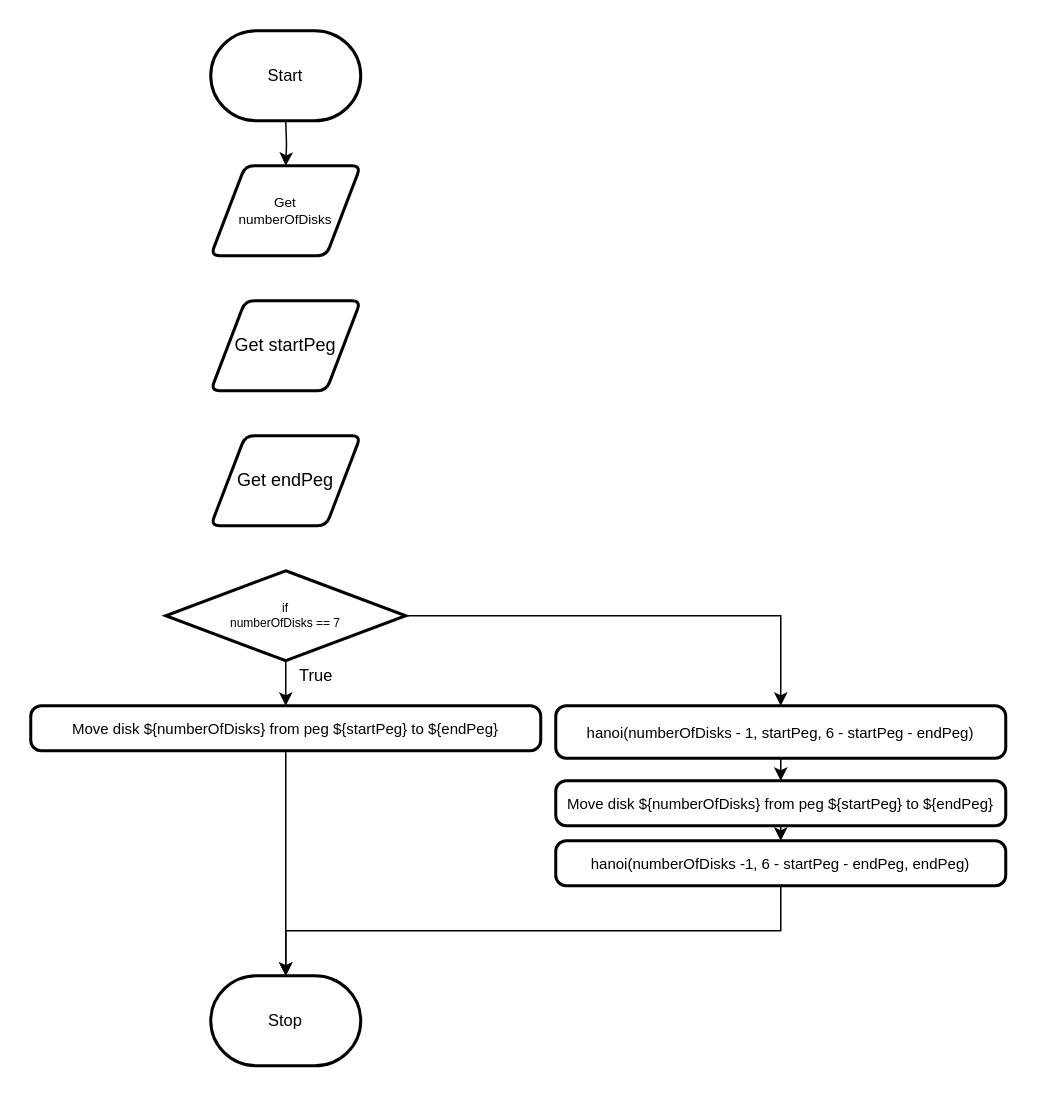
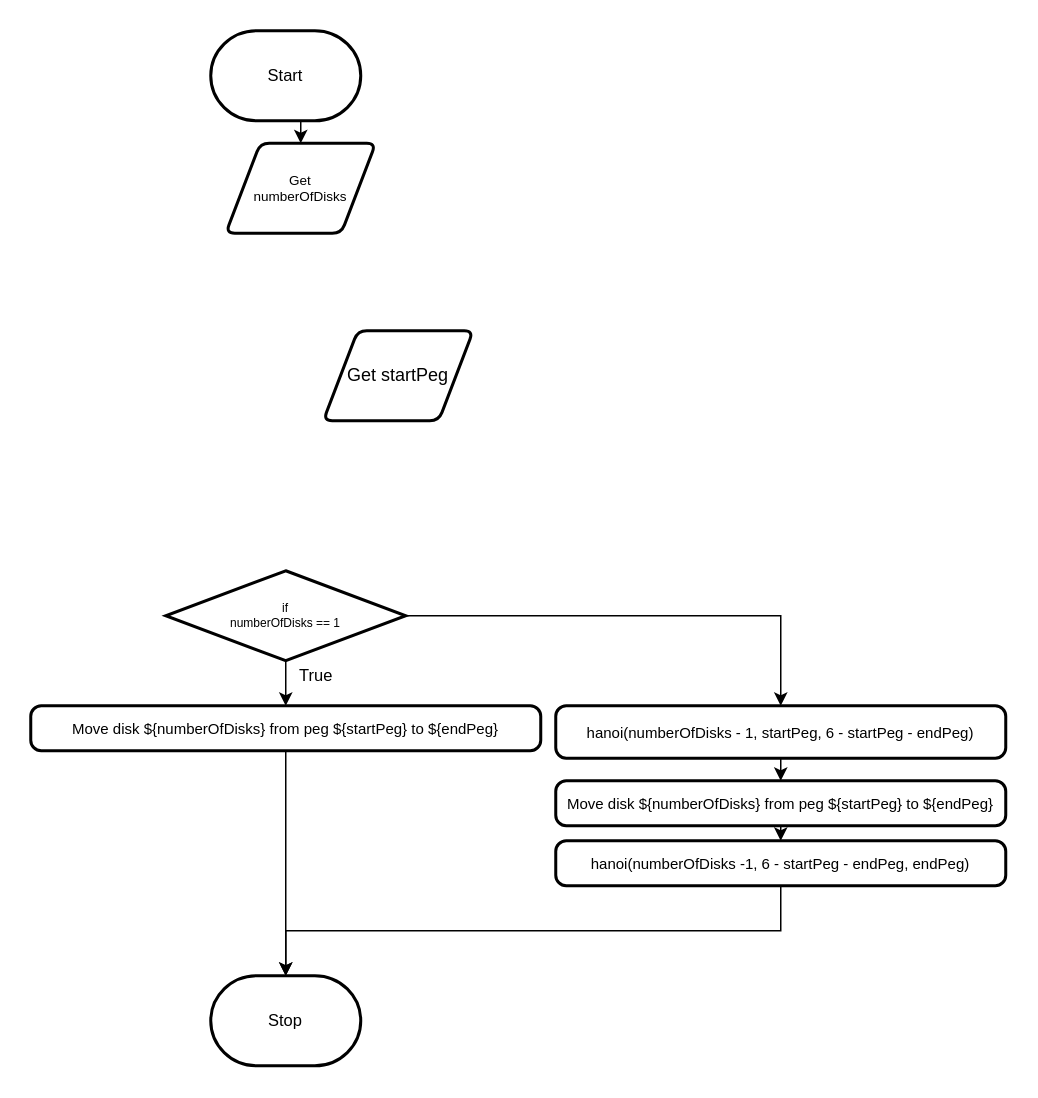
- <mxCell id="8" value="Get &lt;br style=&quot;font-size: 9px;&quot;&gt;numberOfDisks" style="shape=parallelogram;html=1;strokeWidth=2;perimeter=parallelogramPerimeter;whiteSpace=wrap;rounded=1;arcSize=12;size=0.23;fontSize=9;" vertex="1" parent="1"><mxGeometry x="140" y="110" width="100" height="60" as="geometry" /></mxCell>
+ <mxCell id="8" value="Get &lt;br style=&quot;font-size: 9px;&quot;&gt;numberOfDisks" style="shape=parallelogram;html=1;strokeWidth=2;perimeter=parallelogramPerimeter;whiteSpace=wrap;rounded=1;arcSize=12;size=0.23;fontSize=9;" vertex="1" parent="1"><mxGeometry x="150" y="95" width="100" height="60" as="geometry" /></mxCell>
- <mxCell id="9" value="Get startPeg" style="shape=parallelogram;html=1;strokeWidth=2;perimeter=parallelogramPerimeter;whiteSpace=wrap;rounded=1;arcSize=12;size=0.23;fontSize=12;" vertex="1" parent="1"><mxGeometry x="140" y="200" width="100" height="60" as="geometry" /></mxCell>
+ <mxCell id="9" value="Get startPeg" style="shape=parallelogram;html=1;strokeWidth=2;perimeter=parallelogramPerimeter;whiteSpace=wrap;rounded=1;arcSize=12;size=0.23;fontSize=12;" vertex="1" parent="1"><mxGeometry x="215" y="220" width="100" height="60" as="geometry" /></mxCell>
- <mxCell id="10" value="Get endPeg" style="shape=parallelogram;html=1;strokeWidth=2;perimeter=parallelogramPerimeter;whiteSpace=wrap;rounded=1;arcSize=12;size=0.23;fontSize=12;" vertex="1" parent="1"><mxGeometry x="140" y="290" width="100" height="60" as="geometry" /></mxCell>
- <mxCell id="7" value="if &lt;br&gt;numberOfDisks == 7" style="strokeWidth=2;html=1;shape=mxgraph.flowchart.decision;whiteSpace=wrap;fontSize=8;" vertex="1" parent="1"><mxGeometry x="110" y="380" width="160" height="60" as="geometry" /></mxCell>
+ <mxCell id="7" value="if &lt;br&gt;numberOfDisks == 1" style="strokeWidth=2;html=1;shape=mxgraph.flowchart.decision;whiteSpace=wrap;fontSize=8;" vertex="1" parent="1"><mxGeometry x="110" y="380" width="160" height="60" as="geometry" /></mxCell>
